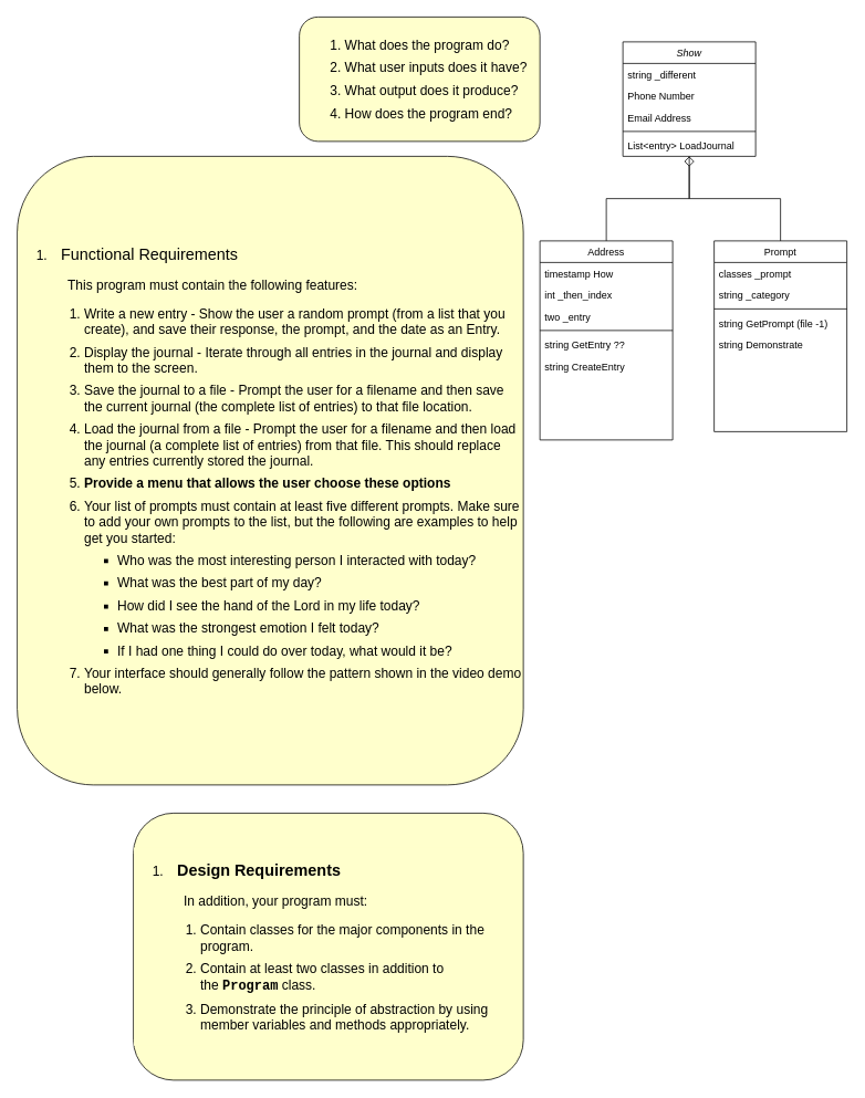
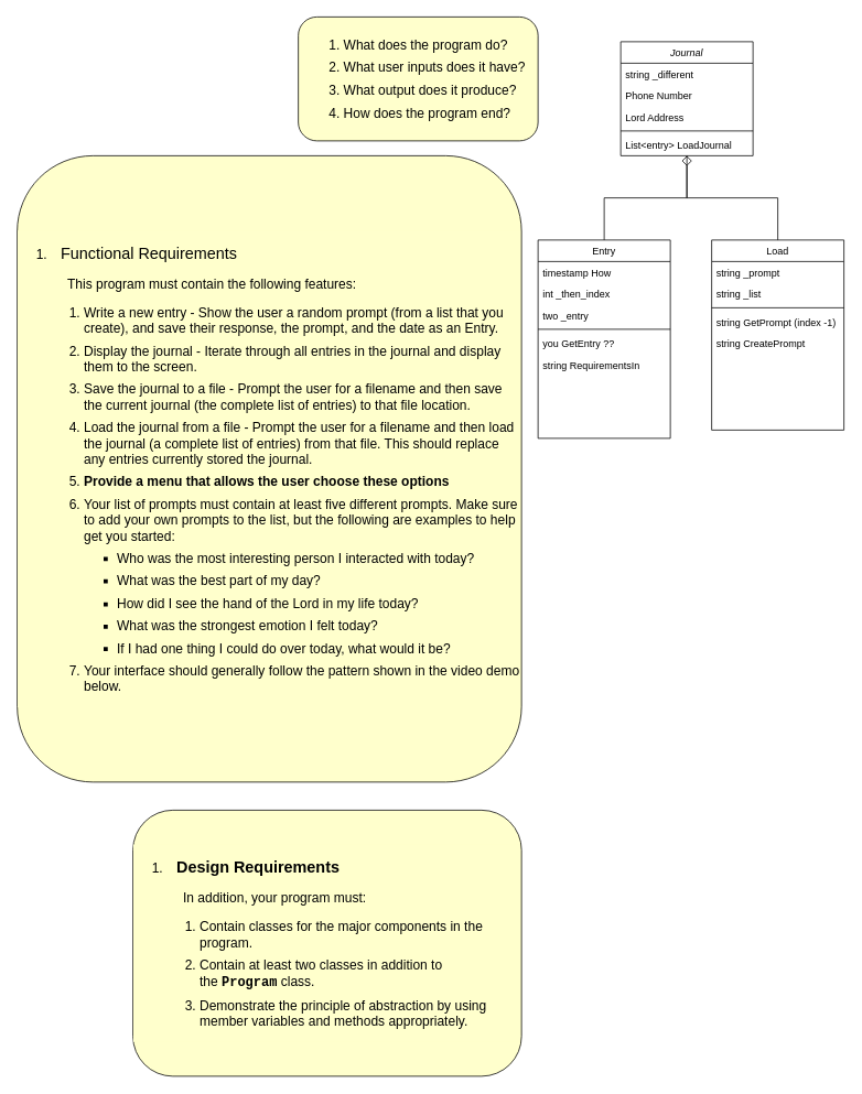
- <mxCell id="2" value="Show" style="swimlane;fontStyle=2;align=center;verticalAlign=top;childLayout=stackLayout;horizontal=1;startSize=26;horizontalStack=0;resizeParent=1;resizeLast=0;collapsible=1;marginBottom=0;rounded=0;shadow=0;strokeWidth=1;" parent="1" vertex="1"><mxGeometry x="750" y="50" width="160" height="138" as="geometry"><mxRectangle x="230" y="140" width="160" height="26" as="alternateBounds" /></mxGeometry></mxCell>
+ <mxCell id="2" value="Journal" style="swimlane;fontStyle=2;align=center;verticalAlign=top;childLayout=stackLayout;horizontal=1;startSize=26;horizontalStack=0;resizeParent=1;resizeLast=0;collapsible=1;marginBottom=0;rounded=0;shadow=0;strokeWidth=1;" parent="1" vertex="1"><mxGeometry x="750" y="50" width="160" height="138" as="geometry"><mxRectangle x="230" y="140" width="160" height="26" as="alternateBounds" /></mxGeometry></mxCell>
- <mxCell id="5" value="Email Address" style="text;align=left;verticalAlign=top;spacingLeft=4;spacingRight=4;overflow=hidden;rotatable=0;points=[[0,0.5],[1,0.5]];portConstraint=eastwest;rounded=0;shadow=0;html=0;" parent="2" vertex="1"><mxGeometry y="78" width="160" height="26" as="geometry" /></mxCell>
+ <mxCell id="5" value="Lord Address" style="text;align=left;verticalAlign=top;spacingLeft=4;spacingRight=4;overflow=hidden;rotatable=0;points=[[0,0.5],[1,0.5]];portConstraint=eastwest;rounded=0;shadow=0;html=0;" parent="2" vertex="1"><mxGeometry y="78" width="160" height="26" as="geometry" /></mxCell>
- <mxCell id="8" value="Address" style="swimlane;fontStyle=0;align=center;verticalAlign=top;childLayout=stackLayout;horizontal=1;startSize=26;horizontalStack=0;resizeParent=1;resizeLast=0;collapsible=1;marginBottom=0;rounded=0;shadow=0;strokeWidth=1;" parent="1" vertex="1"><mxGeometry x="650" y="290" width="160" height="240" as="geometry"><mxRectangle x="120" y="360" width="160" height="26" as="alternateBounds" /></mxGeometry></mxCell>
+ <mxCell id="8" value="Entry" style="swimlane;fontStyle=0;align=center;verticalAlign=top;childLayout=stackLayout;horizontal=1;startSize=26;horizontalStack=0;resizeParent=1;resizeLast=0;collapsible=1;marginBottom=0;rounded=0;shadow=0;strokeWidth=1;" parent="1" vertex="1"><mxGeometry x="650" y="290" width="160" height="240" as="geometry"><mxRectangle x="120" y="360" width="160" height="26" as="alternateBounds" /></mxGeometry></mxCell>
- <mxCell id="18" value="Prompt" style="swimlane;fontStyle=0;align=center;verticalAlign=top;childLayout=stackLayout;horizontal=1;startSize=26;horizontalStack=0;resizeParent=1;resizeLast=0;collapsible=1;marginBottom=0;rounded=0;shadow=0;strokeWidth=1;" parent="1" vertex="1"><mxGeometry x="860" y="290" width="160" height="230" as="geometry"><mxRectangle x="340" y="380" width="170" height="26" as="alternateBounds" /></mxGeometry></mxCell>
+ <mxCell id="18" value="Load" style="swimlane;fontStyle=0;align=center;verticalAlign=top;childLayout=stackLayout;horizontal=1;startSize=26;horizontalStack=0;resizeParent=1;resizeLast=0;collapsible=1;marginBottom=0;rounded=0;shadow=0;strokeWidth=1;" parent="1" vertex="1"><mxGeometry x="860" y="290" width="160" height="230" as="geometry"><mxRectangle x="340" y="380" width="170" height="26" as="alternateBounds" /></mxGeometry></mxCell>
- <mxCell id="19" value="classes _prompt" style="text;align=left;verticalAlign=top;spacingLeft=4;spacingRight=4;overflow=hidden;rotatable=0;points=[[0,0.5],[1,0.5]];portConstraint=eastwest;" parent="18" vertex="1"><mxGeometry y="26" width="160" height="26" as="geometry" /></mxCell>
+ <mxCell id="19" value="string _prompt" style="text;align=left;verticalAlign=top;spacingLeft=4;spacingRight=4;overflow=hidden;rotatable=0;points=[[0,0.5],[1,0.5]];portConstraint=eastwest;" parent="18" vertex="1"><mxGeometry y="26" width="160" height="26" as="geometry" /></mxCell>
- <mxCell id="20" value="string _category" style="text;align=left;verticalAlign=top;spacingLeft=4;spacingRight=4;overflow=hidden;rotatable=0;points=[[0,0.5],[1,0.5]];portConstraint=eastwest;" vertex="1" parent="18"><mxGeometry y="52" width="160" height="26" as="geometry" /></mxCell>
+ <mxCell id="20" value="string _list" style="text;align=left;verticalAlign=top;spacingLeft=4;spacingRight=4;overflow=hidden;rotatable=0;points=[[0,0.5],[1,0.5]];portConstraint=eastwest;" vertex="1" parent="18"><mxGeometry y="52" width="160" height="26" as="geometry" /></mxCell>
- <mxCell id="22" value="string GetPrompt (file -1)" style="text;align=left;verticalAlign=top;spacingLeft=4;spacingRight=4;overflow=hidden;rotatable=0;points=[[0,0.5],[1,0.5]];portConstraint=eastwest;" vertex="1" parent="18"><mxGeometry y="86" width="160" height="26" as="geometry" /></mxCell>
+ <mxCell id="22" value="string GetPrompt (index -1)" style="text;align=left;verticalAlign=top;spacingLeft=4;spacingRight=4;overflow=hidden;rotatable=0;points=[[0,0.5],[1,0.5]];portConstraint=eastwest;" vertex="1" parent="18"><mxGeometry y="86" width="160" height="26" as="geometry" /></mxCell>
- <mxCell id="13" value="string GetEntry ??" style="text;align=left;verticalAlign=top;spacingLeft=4;spacingRight=4;overflow=hidden;rotatable=0;points=[[0,0.5],[1,0.5]];portConstraint=eastwest;" parent="8" vertex="1"><mxGeometry y="112" width="160" height="26" as="geometry" /></mxCell>
+ <mxCell id="13" value="you GetEntry ??" style="text;align=left;verticalAlign=top;spacingLeft=4;spacingRight=4;overflow=hidden;rotatable=0;points=[[0,0.5],[1,0.5]];portConstraint=eastwest;" parent="8" vertex="1"><mxGeometry y="112" width="160" height="26" as="geometry" /></mxCell>
- <mxCell id="23" value="string Demonstrate" style="text;align=left;verticalAlign=top;spacingLeft=4;spacingRight=4;overflow=hidden;rotatable=0;points=[[0,0.5],[1,0.5]];portConstraint=eastwest;" vertex="1" parent="18"><mxGeometry y="112" width="160" height="26" as="geometry" /></mxCell>
+ <mxCell id="23" value="string CreatePrompt" style="text;align=left;verticalAlign=top;spacingLeft=4;spacingRight=4;overflow=hidden;rotatable=0;points=[[0,0.5],[1,0.5]];portConstraint=eastwest;" vertex="1" parent="18"><mxGeometry y="112" width="160" height="26" as="geometry" /></mxCell>
- <mxCell id="14" value="string CreateEntry" style="text;align=left;verticalAlign=top;spacingLeft=4;spacingRight=4;overflow=hidden;rotatable=0;points=[[0,0.5],[1,0.5]];portConstraint=eastwest;" vertex="1" parent="8"><mxGeometry y="138" width="160" height="26" as="geometry" /></mxCell>
+ <mxCell id="14" value="string RequirementsIn" style="text;align=left;verticalAlign=top;spacingLeft=4;spacingRight=4;overflow=hidden;rotatable=0;points=[[0,0.5],[1,0.5]];portConstraint=eastwest;" vertex="1" parent="8"><mxGeometry y="138" width="160" height="26" as="geometry" /></mxCell>
